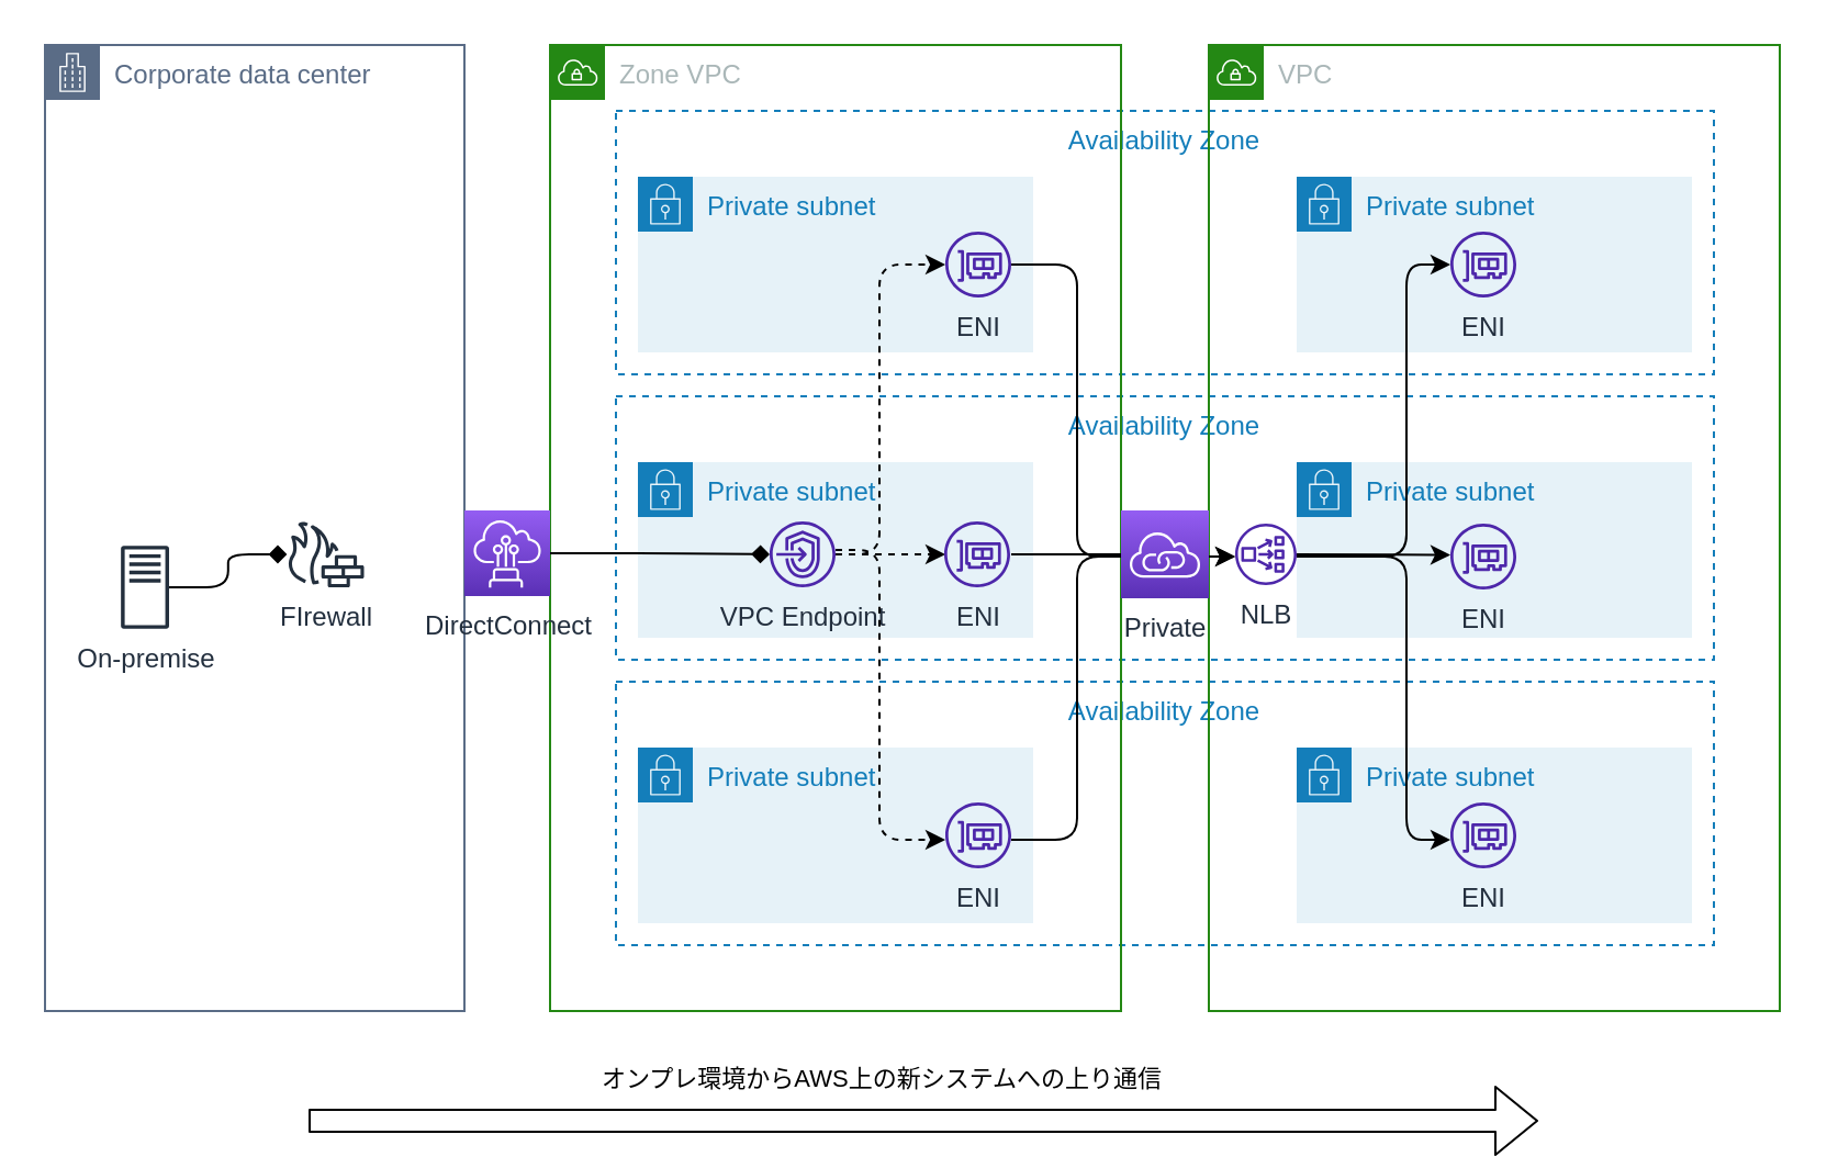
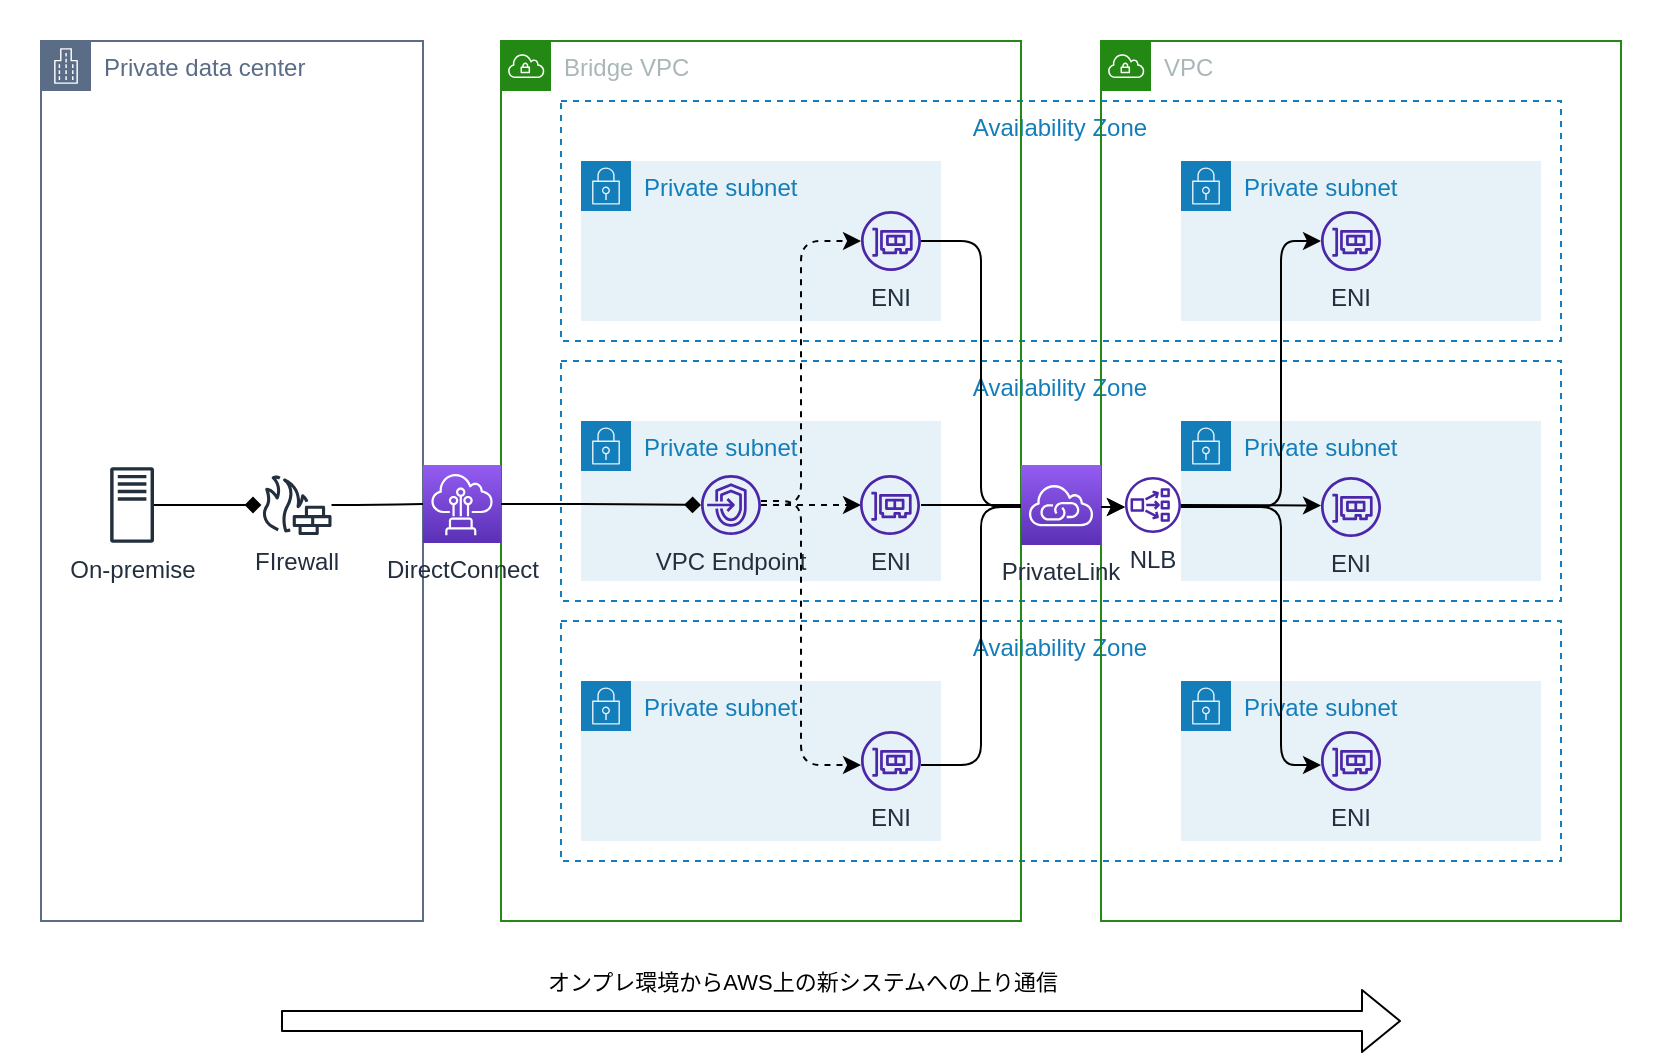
- <mxCell id="6" value="Corporate data center" style="points=[[0,0],[0.25,0],[0.5,0],[0.75,0],[1,0],[1,0.25],[1,0.5],[1,0.75],[1,1],[0.75,1],[0.5,1],[0.25,1],[0,1],[0,0.75],[0,0.5],[0,0.25]];outlineConnect=0;gradientColor=none;html=1;whiteSpace=wrap;fontSize=12;fontStyle=0;container=1;pointerEvents=0;collapsible=0;recursiveResize=0;shape=mxgraph.aws4.group;grIcon=mxgraph.aws4.group_corporate_data_center;strokeColor=#5A6C86;fillColor=none;verticalAlign=top;align=left;spacingLeft=30;fontColor=#5A6C86;dashed=0;" parent="1" vertex="1"><mxGeometry x="20" y="20" width="191" height="440" as="geometry" /></mxCell>
+ <mxCell id="6" value="Private data center" style="points=[[0,0],[0.25,0],[0.5,0],[0.75,0],[1,0],[1,0.25],[1,0.5],[1,0.75],[1,1],[0.75,1],[0.5,1],[0.25,1],[0,1],[0,0.75],[0,0.5],[0,0.25]];outlineConnect=0;gradientColor=none;html=1;whiteSpace=wrap;fontSize=12;fontStyle=0;container=1;pointerEvents=0;collapsible=0;recursiveResize=0;shape=mxgraph.aws4.group;grIcon=mxgraph.aws4.group_corporate_data_center;strokeColor=#5A6C86;fillColor=none;verticalAlign=top;align=left;spacingLeft=30;fontColor=#5A6C86;dashed=0;" parent="1" vertex="1"><mxGeometry x="20" y="20" width="191" height="440" as="geometry" /></mxCell>
- <mxCell id="5" value="Zone VPC" style="points=[[0,0],[0.25,0],[0.5,0],[0.75,0],[1,0],[1,0.25],[1,0.5],[1,0.75],[1,1],[0.75,1],[0.5,1],[0.25,1],[0,1],[0,0.75],[0,0.5],[0,0.25]];outlineConnect=0;gradientColor=none;html=1;whiteSpace=wrap;fontSize=12;fontStyle=0;container=0;pointerEvents=0;collapsible=0;recursiveResize=0;shape=mxgraph.aws4.group;grIcon=mxgraph.aws4.group_vpc;strokeColor=#248814;fillColor=none;verticalAlign=top;align=left;spacingLeft=30;fontColor=#AAB7B8;dashed=0;" parent="1" vertex="1"><mxGeometry x="250" y="20" width="260" height="440" as="geometry" /></mxCell>
+ <mxCell id="5" value="Bridge VPC" style="points=[[0,0],[0.25,0],[0.5,0],[0.75,0],[1,0],[1,0.25],[1,0.5],[1,0.75],[1,1],[0.75,1],[0.5,1],[0.25,1],[0,1],[0,0.75],[0,0.5],[0,0.25]];outlineConnect=0;gradientColor=none;html=1;whiteSpace=wrap;fontSize=12;fontStyle=0;container=0;pointerEvents=0;collapsible=0;recursiveResize=0;shape=mxgraph.aws4.group;grIcon=mxgraph.aws4.group_vpc;strokeColor=#248814;fillColor=none;verticalAlign=top;align=left;spacingLeft=30;fontColor=#AAB7B8;dashed=0;" parent="1" vertex="1"><mxGeometry x="250" y="20" width="260" height="440" as="geometry" /></mxCell>
+ <mxCell id="36" value="" style="edgeStyle=orthogonalEdgeStyle;html=1;startArrow=none;endArrow=none;" parent="1" source="8" target="35" edge="1"><mxGeometry relative="1" as="geometry"><mxPoint x="165.256" y="252" as="sourcePoint" /><mxPoint x="350" y="252" as="targetPoint" /></mxGeometry></mxCell>
- <mxCell id="7" value="On-premise" style="sketch=0;outlineConnect=0;fontColor=#232F3E;gradientColor=none;fillColor=#232F3D;strokeColor=none;dashed=0;verticalLabelPosition=bottom;verticalAlign=top;align=center;html=1;fontSize=12;fontStyle=0;aspect=fixed;pointerEvents=1;shape=mxgraph.aws4.traditional_server;" parent="6" vertex="1"><mxGeometry x="34.58" y="228" width="21.92" height="38" as="geometry" /></mxCell>
+ <mxCell id="7" value="On-premise" style="sketch=0;outlineConnect=0;fontColor=#232F3E;gradientColor=none;fillColor=#232F3D;strokeColor=none;dashed=0;verticalLabelPosition=bottom;verticalAlign=top;align=center;html=1;fontSize=12;fontStyle=0;aspect=fixed;pointerEvents=1;shape=mxgraph.aws4.traditional_server;" parent="6" vertex="1"><mxGeometry x="34.58" y="213" width="21.92" height="38" as="geometry" /></mxCell>
- <mxCell id="37" value="Private" style="sketch=0;points=[[0,0,0],[0.25,0,0],[0.5,0,0],[0.75,0,0],[1,0,0],[0,1,0],[0.25,1,0],[0.5,1,0],[0.75,1,0],[1,1,0],[0,0.25,0],[0,0.5,0],[0,0.75,0],[1,0.25,0],[1,0.5,0],[1,0.75,0]];outlineConnect=0;fontColor=#232F3E;gradientColor=#945DF2;gradientDirection=north;fillColor=#5A30B5;strokeColor=#ffffff;dashed=0;verticalLabelPosition=bottom;verticalAlign=top;align=center;html=1;fontSize=12;fontStyle=0;aspect=fixed;shape=mxgraph.aws4.resourceIcon;resIcon=mxgraph.aws4.vpc_privatelink;" parent="1" vertex="1"><mxGeometry x="510" y="232" width="40" height="40" as="geometry" /></mxCell>
+ <mxCell id="37" value="PrivateLink" style="sketch=0;points=[[0,0,0],[0.25,0,0],[0.5,0,0],[0.75,0,0],[1,0,0],[0,1,0],[0.25,1,0],[0.5,1,0],[0.75,1,0],[1,1,0],[0,0.25,0],[0,0.5,0],[0,0.75,0],[1,0.25,0],[1,0.5,0],[1,0.75,0]];outlineConnect=0;fontColor=#232F3E;gradientColor=#945DF2;gradientDirection=north;fillColor=#5A30B5;strokeColor=#ffffff;dashed=0;verticalLabelPosition=bottom;verticalAlign=top;align=center;html=1;fontSize=12;fontStyle=0;aspect=fixed;shape=mxgraph.aws4.resourceIcon;resIcon=mxgraph.aws4.vpc_privatelink;" parent="1" vertex="1"><mxGeometry x="510" y="232" width="40" height="40" as="geometry" /></mxCell>
